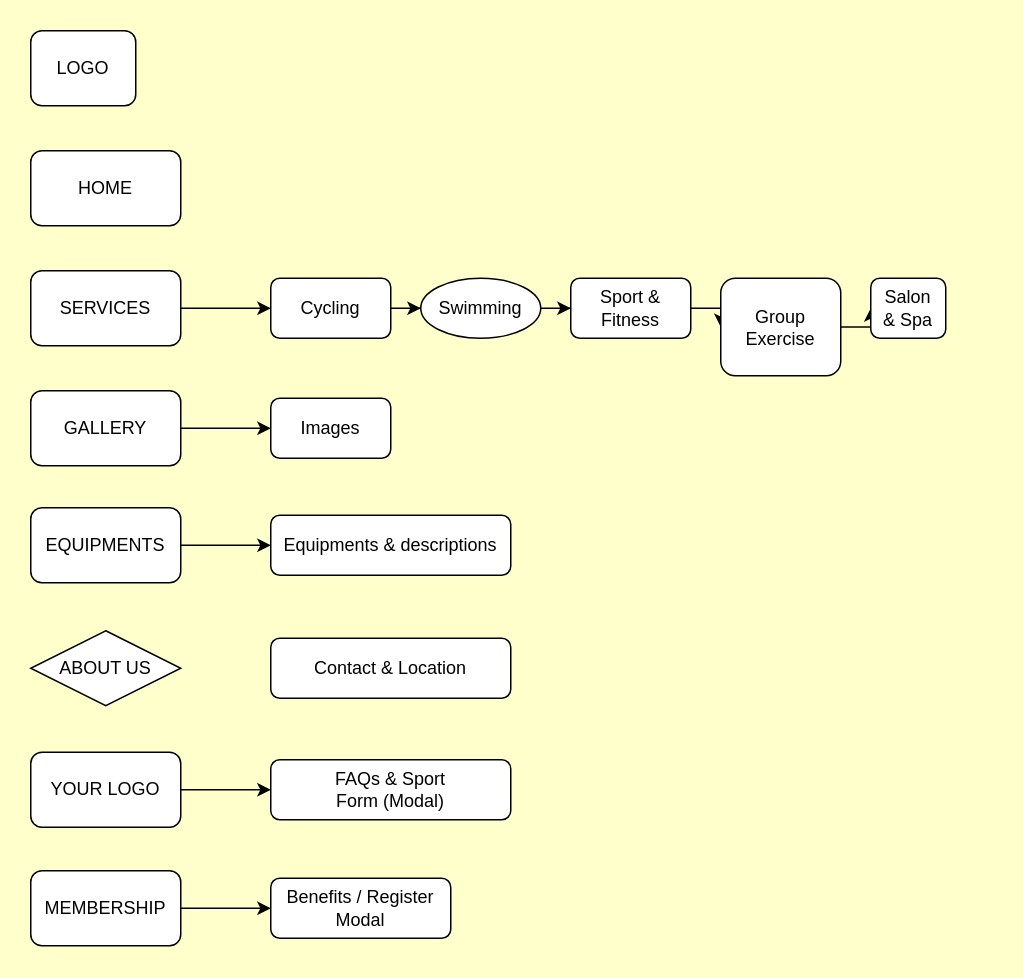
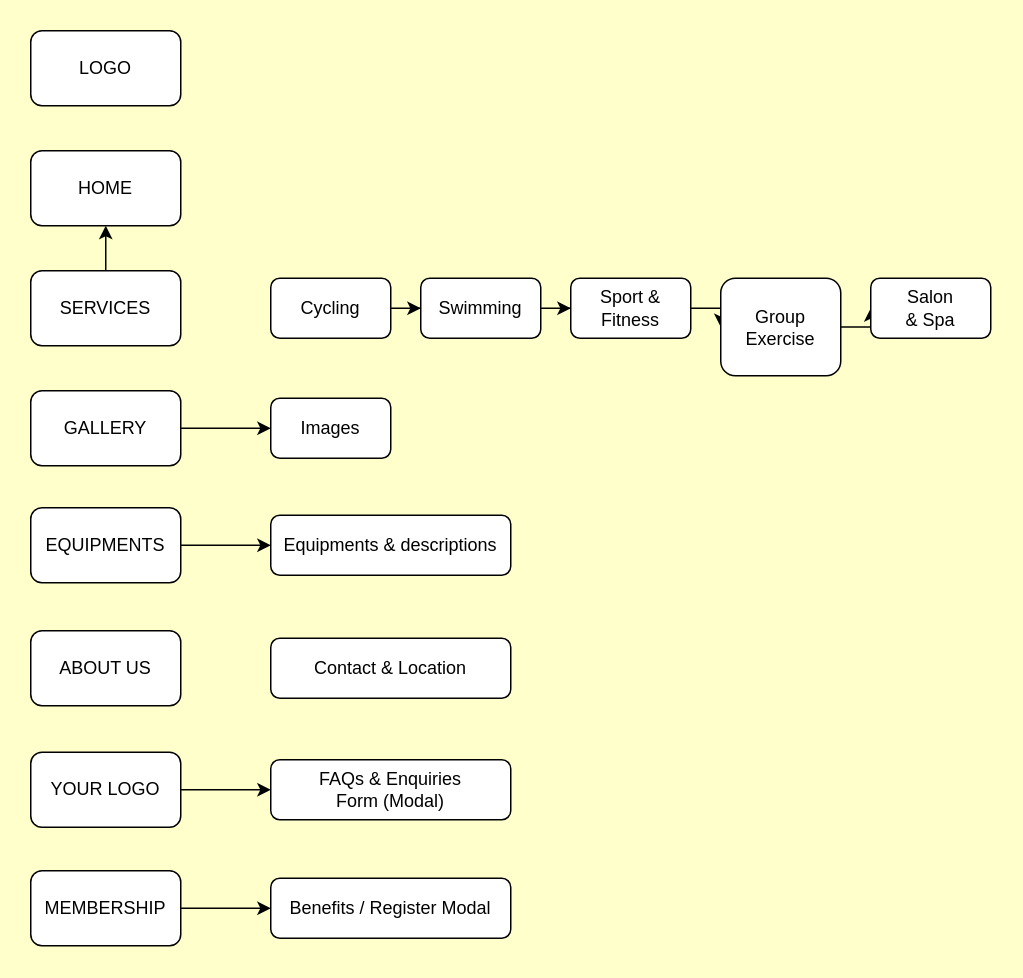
- <mxCell id="2" value="LOGO" style="rounded=1;whiteSpace=wrap;html=1;" parent="1" vertex="1"><mxGeometry x="20" y="20" width="70" height="50" as="geometry" /></mxCell>
+ <mxCell id="2" value="LOGO" style="rounded=1;whiteSpace=wrap;html=1;" parent="1" vertex="1"><mxGeometry x="20" y="20" width="100" height="50" as="geometry" /></mxCell>
- <mxCell id="4" value="" style="edgeStyle=orthogonalEdgeStyle;rounded=0;orthogonalLoop=1;jettySize=auto;html=1;" parent="1" source="5" target="14" edge="1"><mxGeometry relative="1" as="geometry" /></mxCell>
+ <mxCell id="4" value="" style="edgeStyle=orthogonalEdgeStyle;rounded=0;orthogonalLoop=1;jettySize=auto;html=1;" parent="1" source="5" target="3" edge="1"><mxGeometry relative="1" as="geometry" /></mxCell>
- <mxCell id="16" value="Swimming" style="ellipse;whiteSpace=wrap;html=1;" parent="1" vertex="1"><mxGeometry x="280" y="185" width="80" height="40" as="geometry" /></mxCell>
+ <mxCell id="16" value="Swimming" style="rounded=1;whiteSpace=wrap;html=1;" parent="1" vertex="1"><mxGeometry x="280" y="185" width="80" height="40" as="geometry" /></mxCell>
- <mxCell id="21" value="Salon&lt;br&gt;&amp;amp; Spa" style="rounded=1;whiteSpace=wrap;html=1;" parent="1" vertex="1"><mxGeometry x="580" y="185" width="50" height="40" as="geometry" /></mxCell>
+ <mxCell id="21" value="Salon&lt;br&gt;&amp;amp; Spa" style="rounded=1;whiteSpace=wrap;html=1;" parent="1" vertex="1"><mxGeometry x="580" y="185" width="80" height="40" as="geometry" /></mxCell>
- <mxCell id="10" value="ABOUT US" style="rhombus;whiteSpace=wrap;html=1;" parent="1" vertex="1"><mxGeometry x="20" y="420" width="100" height="50" as="geometry" /></mxCell>
+ <mxCell id="10" value="ABOUT US" style="rounded=1;whiteSpace=wrap;html=1;" parent="1" vertex="1"><mxGeometry x="20" y="420" width="100" height="50" as="geometry" /></mxCell>
- <mxCell id="23" value="FAQs &amp;amp; Sport &lt;br&gt;Form (Modal)" style="rounded=1;whiteSpace=wrap;html=1;" parent="1" vertex="1"><mxGeometry x="180" y="506" width="160" height="40" as="geometry" /></mxCell>
+ <mxCell id="23" value="FAQs &amp;amp; Enquiries &lt;br&gt;Form (Modal)" style="rounded=1;whiteSpace=wrap;html=1;" parent="1" vertex="1"><mxGeometry x="180" y="506" width="160" height="40" as="geometry" /></mxCell>
- <mxCell id="28" value="Benefits / Register Modal" style="rounded=1;whiteSpace=wrap;html=1;" parent="1" vertex="1"><mxGeometry x="180" y="585" width="120" height="40" as="geometry" /></mxCell>
+ <mxCell id="28" value="Benefits / Register Modal" style="rounded=1;whiteSpace=wrap;html=1;" parent="1" vertex="1"><mxGeometry x="180" y="585" width="160" height="40" as="geometry" /></mxCell>
